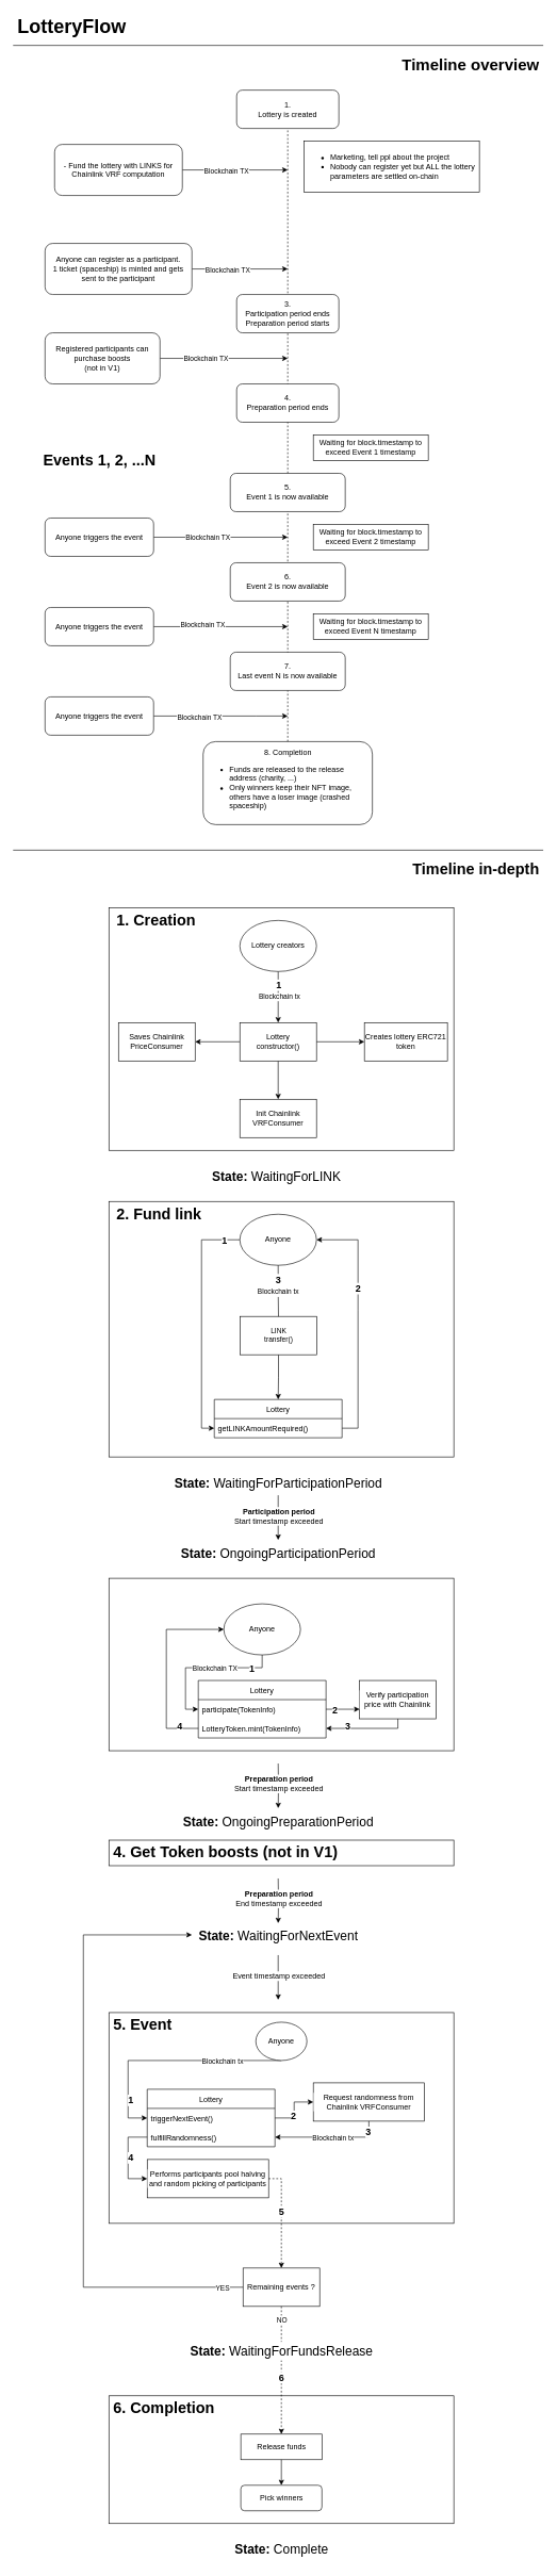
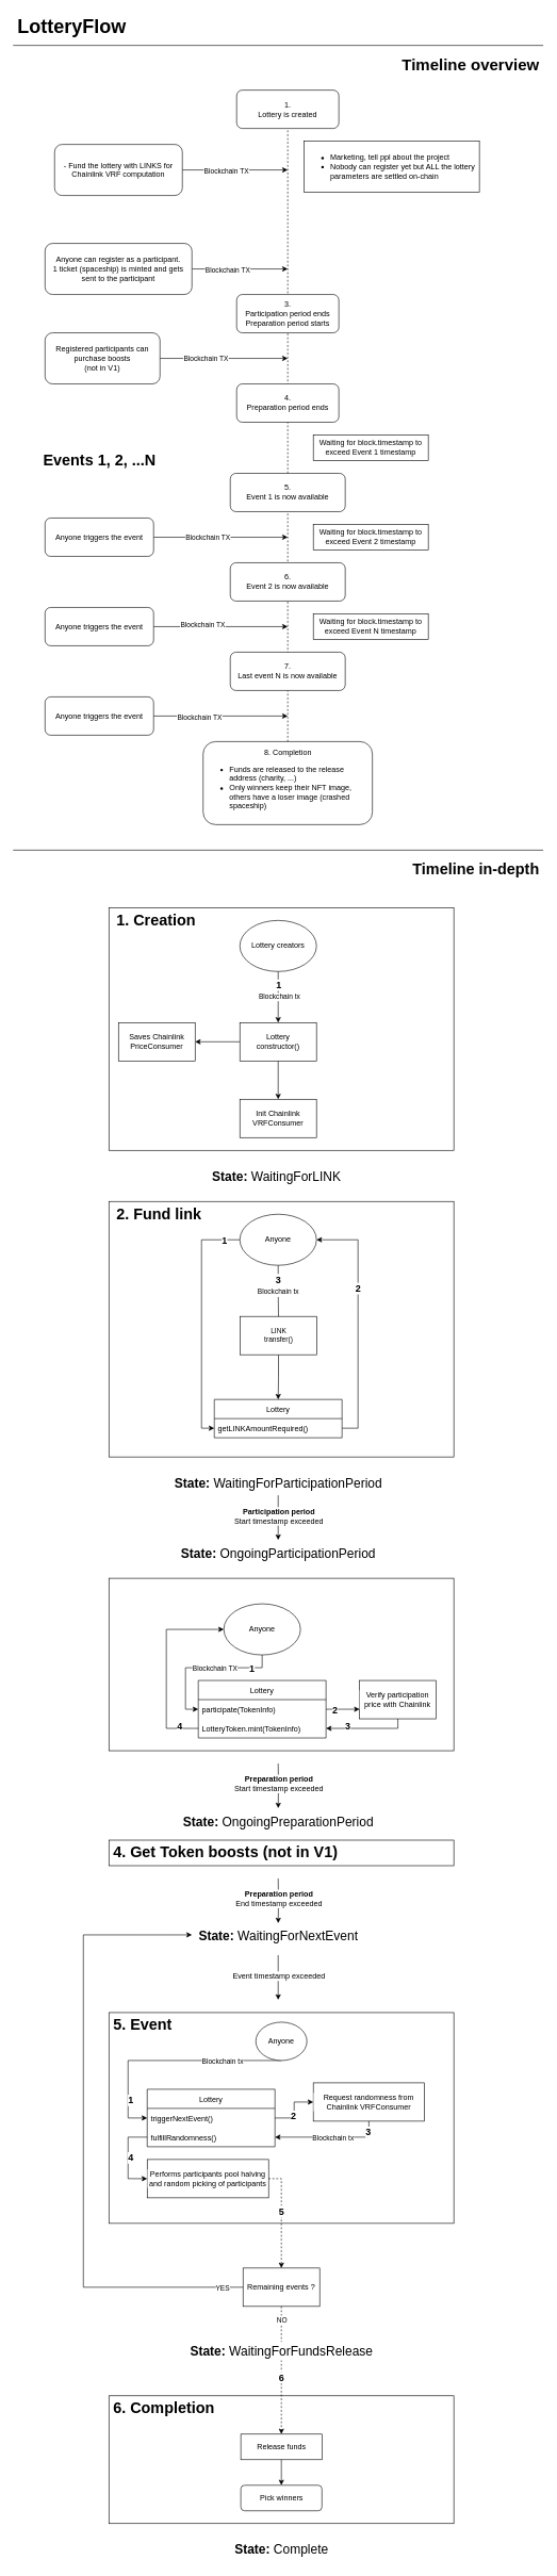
- <mxCell id="17" value="" style="edgeStyle=orthogonalEdgeStyle;rounded=0;orthogonalLoop=1;jettySize=auto;html=1;fontSize=11;" parent="1" source="20" target="64" edge="1"><mxGeometry relative="1" as="geometry" /></mxCell>
- <mxCell id="64" value="Creates lottery ERC721 token" style="rounded=0;whiteSpace=wrap;html=1;" parent="1" vertex="1"><mxGeometry x="570" y="1600" width="130" height="60" as="geometry" /></mxCell>
